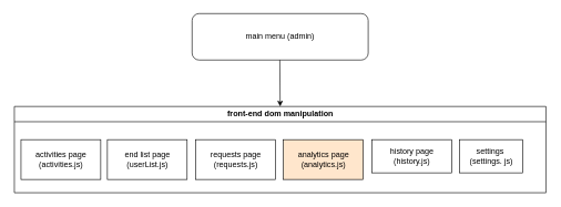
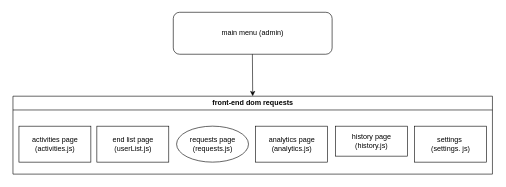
- <mxCell id="5" value="front-end dom manipulation" style="swimlane;whiteSpace=wrap;html=1;" vertex="1" parent="3"><mxGeometry width="800" height="130" as="geometry" /></mxCell>
+ <mxCell id="5" value="front-end dom requests" style="swimlane;whiteSpace=wrap;html=1;" vertex="1" parent="3"><mxGeometry width="800" height="130" as="geometry" /></mxCell>
- <mxCell id="4" value="settings&amp;nbsp;&lt;div&gt;(settings. js)&lt;/div&gt;" style="rounded=0;whiteSpace=wrap;html=1;" vertex="1" parent="3"><mxGeometry x="670" y="50" width="95" height="50" as="geometry" /></mxCell>
+ <mxCell id="4" value="settings&amp;nbsp;&lt;div&gt;(settings. js)&lt;/div&gt;" style="rounded=0;whiteSpace=wrap;html=1;" vertex="1" parent="3"><mxGeometry x="670" y="50" width="120" height="60" as="geometry" /></mxCell>
- <mxCell id="8" value="requests page (requests.js)" style="rounded=0;whiteSpace=wrap;html=1;" vertex="1" parent="3"><mxGeometry x="273" y="50" width="120" height="60" as="geometry" /></mxCell>
+ <mxCell id="8" value="requests page (requests.js)" style="ellipse;whiteSpace=wrap;html=1;" vertex="1" parent="3"><mxGeometry x="273" y="50" width="120" height="60" as="geometry" /></mxCell>
- <mxCell id="9" value="analytics page&lt;div&gt;(analytics.js)&lt;/div&gt;" style="rounded=0;whiteSpace=wrap;html=1;fillColor=#ffe6cc;" vertex="1" parent="3"><mxGeometry x="405" y="50" width="120" height="60" as="geometry" /></mxCell>
+ <mxCell id="9" value="analytics page&lt;div&gt;(analytics.js)&lt;/div&gt;" style="rounded=0;whiteSpace=wrap;html=1;" vertex="1" parent="3"><mxGeometry x="405" y="50" width="120" height="60" as="geometry" /></mxCell>
